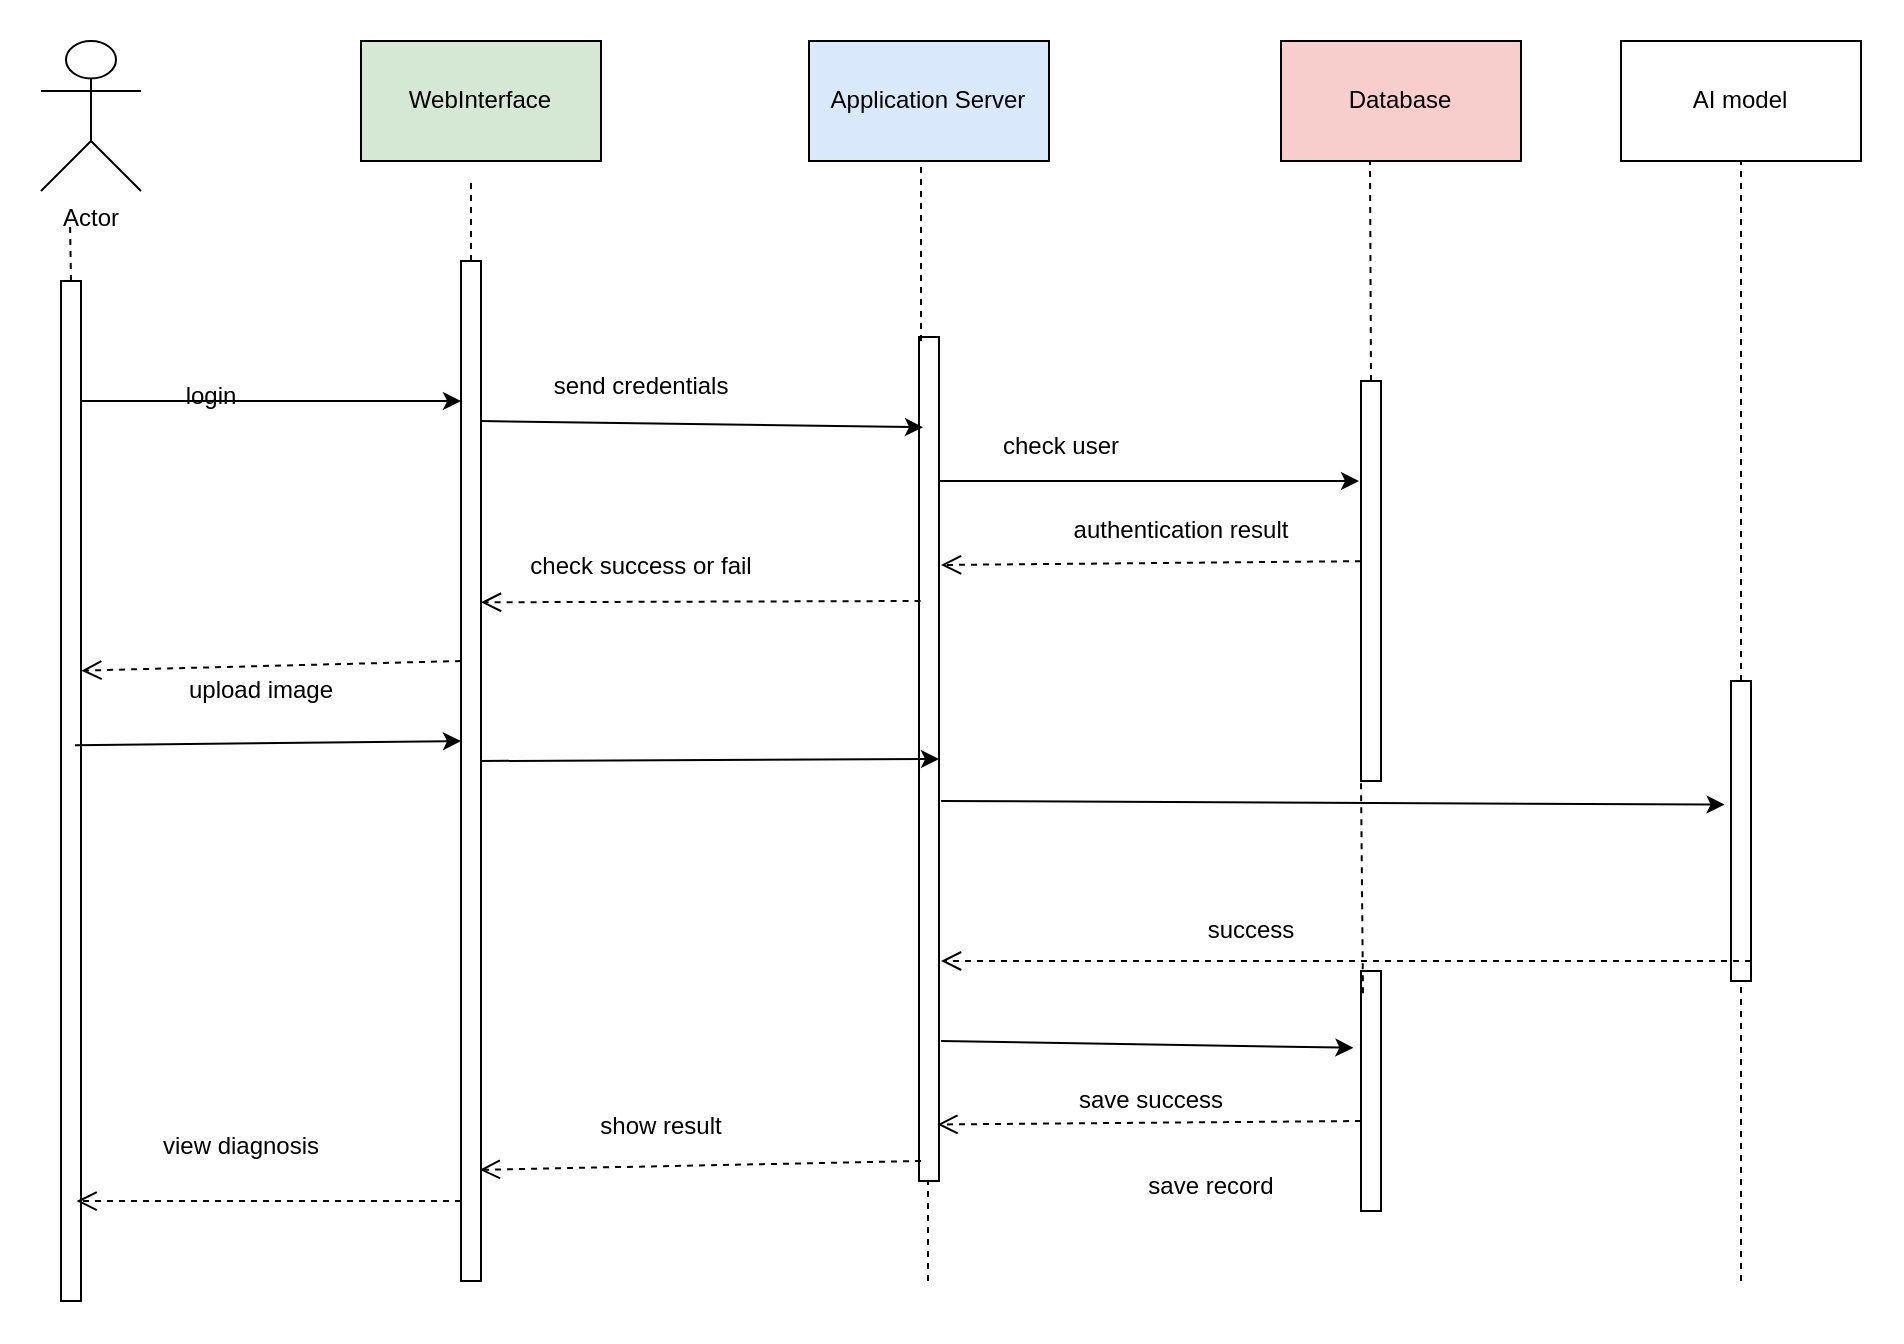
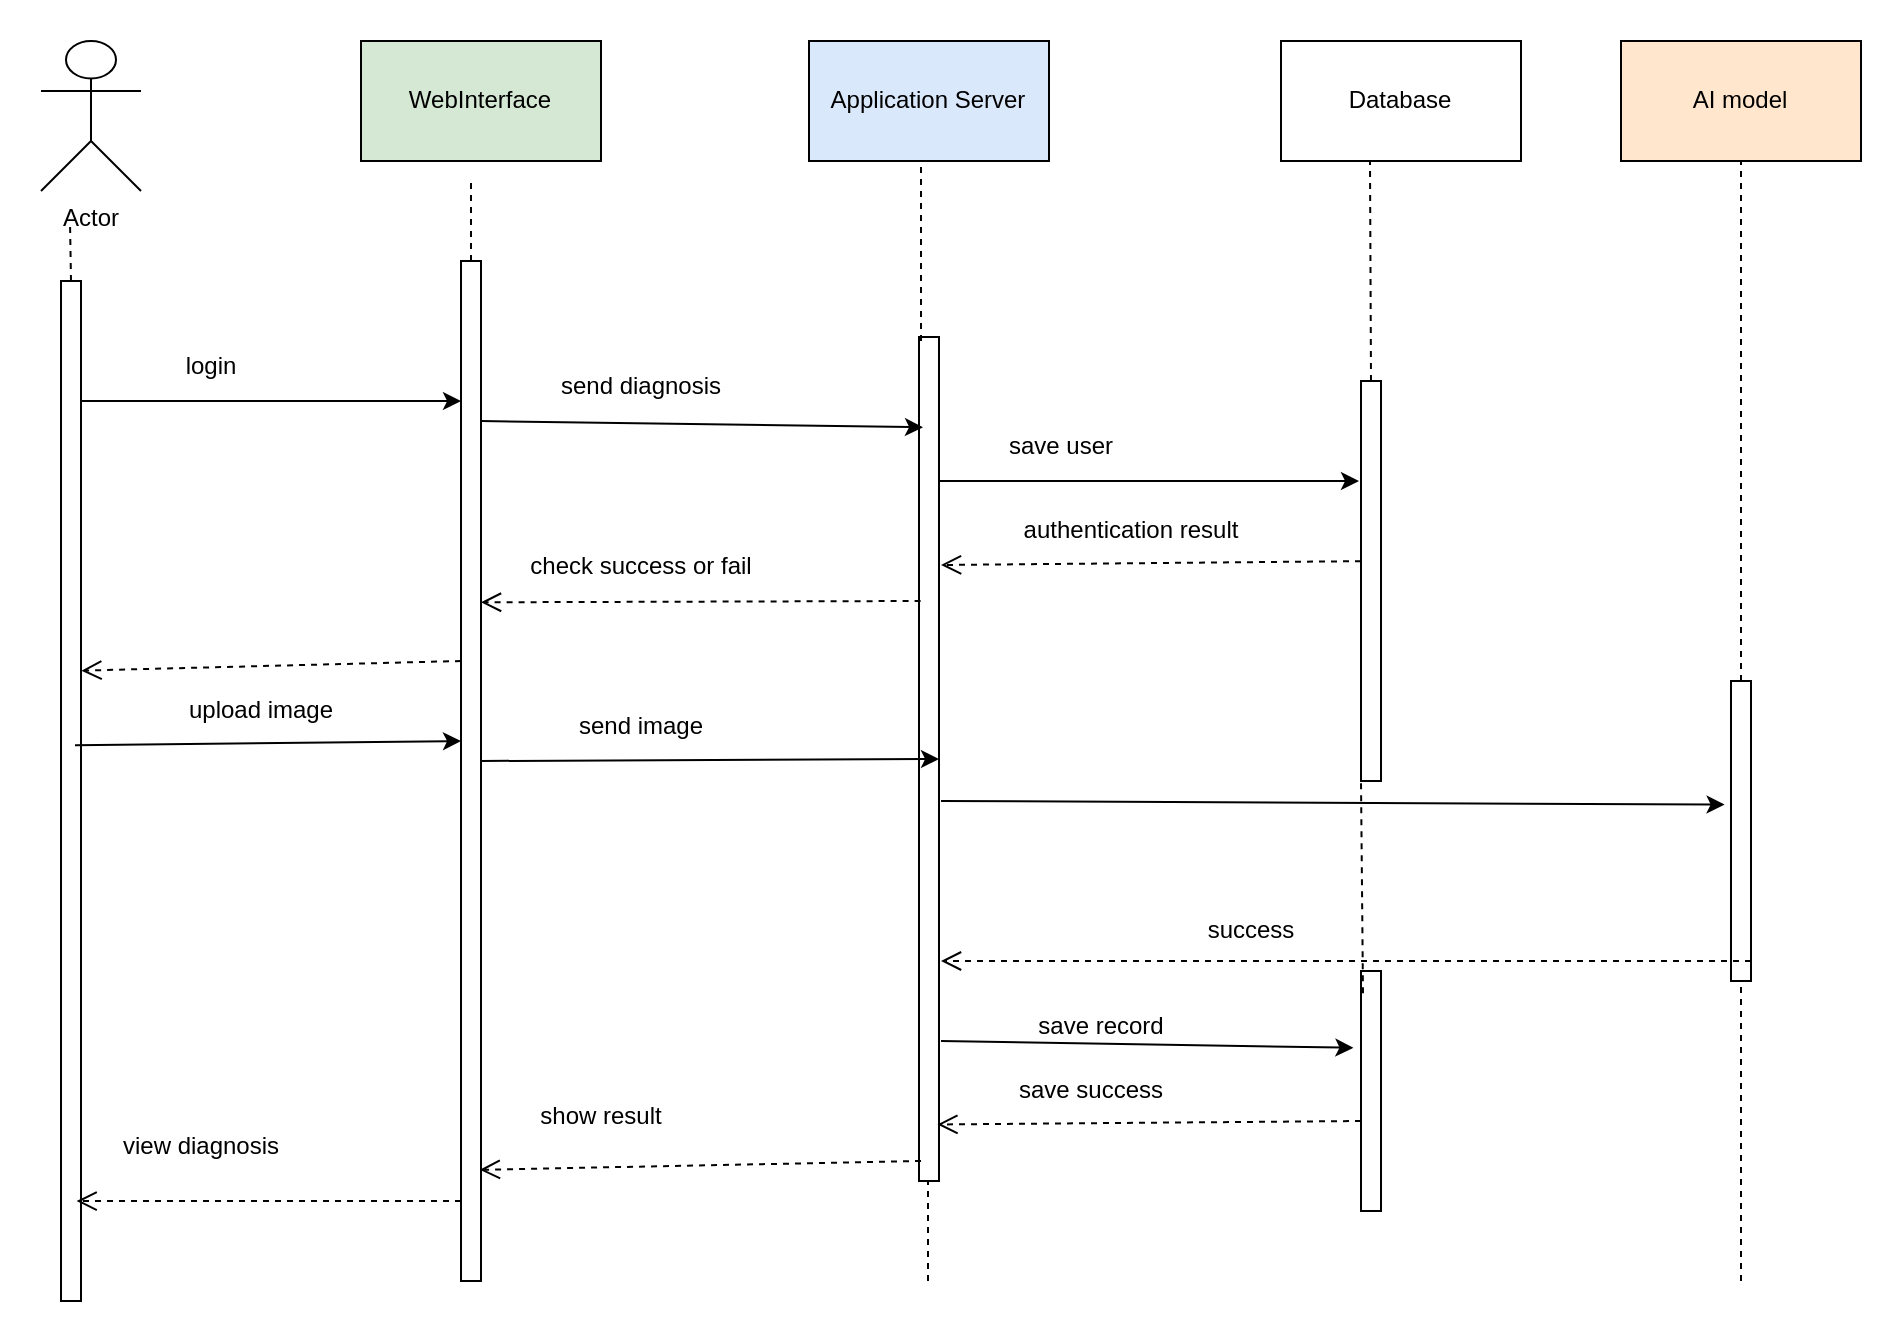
- <mxCell id="5" value="Database" style="rounded=0;whiteSpace=wrap;html=1;fillColor=#f8cecc;" parent="1" vertex="1"><mxGeometry x="640" y="20" width="120" height="60" as="geometry" /></mxCell>
+ <mxCell id="5" value="Database" style="rounded=0;whiteSpace=wrap;html=1;" parent="1" vertex="1"><mxGeometry x="640" y="20" width="120" height="60" as="geometry" /></mxCell>
- <mxCell id="16" value="AI model" style="rounded=0;whiteSpace=wrap;html=1;" vertex="1" parent="1"><mxGeometry x="810" y="20" width="120" height="60" as="geometry" /></mxCell>
+ <mxCell id="16" value="AI model" style="rounded=0;whiteSpace=wrap;html=1;fillColor=#ffe6cc;" vertex="1" parent="1"><mxGeometry x="810" y="20" width="120" height="60" as="geometry" /></mxCell>
- <mxCell id="20" value="send credentials" style="text;html=1;align=center;verticalAlign=middle;resizable=0;points=[];autosize=1;strokeColor=none;fillColor=none;" vertex="1" parent="1"><mxGeometry x="265" y="178" width="110" height="30" as="geometry" /></mxCell>
+ <mxCell id="20" value="send diagnosis" style="text;html=1;align=center;verticalAlign=middle;resizable=0;points=[];autosize=1;strokeColor=none;fillColor=none;" vertex="1" parent="1"><mxGeometry x="265" y="178" width="110" height="30" as="geometry" /></mxCell>
- <mxCell id="15" value="login" style="text;html=1;align=center;verticalAlign=middle;resizable=0;points=[];autosize=1;strokeColor=none;fillColor=none;" vertex="1" parent="1"><mxGeometry x="80" y="183" width="50" height="30" as="geometry" /></mxCell>
+ <mxCell id="15" value="login" style="text;html=1;align=center;verticalAlign=middle;resizable=0;points=[];autosize=1;strokeColor=none;fillColor=none;" vertex="1" parent="1"><mxGeometry x="80" y="168" width="50" height="30" as="geometry" /></mxCell>
- <mxCell id="21" value="check user" style="text;html=1;align=center;verticalAlign=middle;resizable=0;points=[];autosize=1;strokeColor=none;fillColor=none;" vertex="1" parent="1"><mxGeometry x="490" y="208" width="80" height="30" as="geometry" /></mxCell>
+ <mxCell id="21" value="save user" style="text;html=1;align=center;verticalAlign=middle;resizable=0;points=[];autosize=1;strokeColor=none;fillColor=none;" vertex="1" parent="1"><mxGeometry x="490" y="208" width="80" height="30" as="geometry" /></mxCell>
- <mxCell id="23" value="authentication result" style="text;html=1;align=center;verticalAlign=middle;resizable=0;points=[];autosize=1;strokeColor=none;fillColor=none;" vertex="1" parent="1"><mxGeometry x="525" y="250" width="130" height="30" as="geometry" /></mxCell>
+ <mxCell id="23" value="authentication result" style="text;html=1;align=center;verticalAlign=middle;resizable=0;points=[];autosize=1;strokeColor=none;fillColor=none;" vertex="1" parent="1"><mxGeometry x="500" y="250" width="130" height="30" as="geometry" /></mxCell>
- <mxCell id="28" value="upload image" style="text;html=1;align=center;verticalAlign=middle;resizable=0;points=[];autosize=1;strokeColor=none;fillColor=none;" vertex="1" parent="1"><mxGeometry x="80" y="330" width="100" height="30" as="geometry" /></mxCell>
+ <mxCell id="28" value="upload image" style="text;html=1;align=center;verticalAlign=middle;resizable=0;points=[];autosize=1;strokeColor=none;fillColor=none;" vertex="1" parent="1"><mxGeometry x="80" y="340" width="100" height="30" as="geometry" /></mxCell>
+ <mxCell id="30" value="send image" style="text;html=1;align=center;verticalAlign=middle;resizable=0;points=[];autosize=1;strokeColor=none;fillColor=none;" vertex="1" parent="1"><mxGeometry x="275" y="348" width="90" height="30" as="geometry" /></mxCell>
- <mxCell id="38" value="save success" style="text;html=1;align=center;verticalAlign=middle;resizable=0;points=[];autosize=1;strokeColor=none;fillColor=none;" vertex="1" parent="1"><mxGeometry x="525" y="535" width="100" height="30" as="geometry" /></mxCell>
+ <mxCell id="38" value="save success" style="text;html=1;align=center;verticalAlign=middle;resizable=0;points=[];autosize=1;strokeColor=none;fillColor=none;" vertex="1" parent="1"><mxGeometry x="495" y="530" width="100" height="30" as="geometry" /></mxCell>
- <mxCell id="40" value="show result" style="text;html=1;align=center;verticalAlign=middle;resizable=0;points=[];autosize=1;strokeColor=none;fillColor=none;" vertex="1" parent="1"><mxGeometry x="290" y="548" width="80" height="30" as="geometry" /></mxCell>
+ <mxCell id="40" value="show result" style="text;html=1;align=center;verticalAlign=middle;resizable=0;points=[];autosize=1;strokeColor=none;fillColor=none;" vertex="1" parent="1"><mxGeometry x="260" y="543" width="80" height="30" as="geometry" /></mxCell>
- <mxCell id="42" value="view diagnosis" style="text;html=1;align=center;verticalAlign=middle;resizable=0;points=[];autosize=1;strokeColor=none;fillColor=none;" vertex="1" parent="1"><mxGeometry x="70" y="558" width="100" height="30" as="geometry" /></mxCell>
+ <mxCell id="42" value="view diagnosis" style="text;html=1;align=center;verticalAlign=middle;resizable=0;points=[];autosize=1;strokeColor=none;fillColor=none;" vertex="1" parent="1"><mxGeometry x="50" y="558" width="100" height="30" as="geometry" /></mxCell>
- <mxCell id="36" value="save record" style="text;html=1;align=center;verticalAlign=middle;resizable=0;points=[];autosize=1;strokeColor=none;fillColor=none;" vertex="1" parent="1"><mxGeometry x="560" y="578" width="90" height="30" as="geometry" /></mxCell>
+ <mxCell id="36" value="save record" style="text;html=1;align=center;verticalAlign=middle;resizable=0;points=[];autosize=1;strokeColor=none;fillColor=none;" vertex="1" parent="1"><mxGeometry x="505" y="498" width="90" height="30" as="geometry" /></mxCell>
